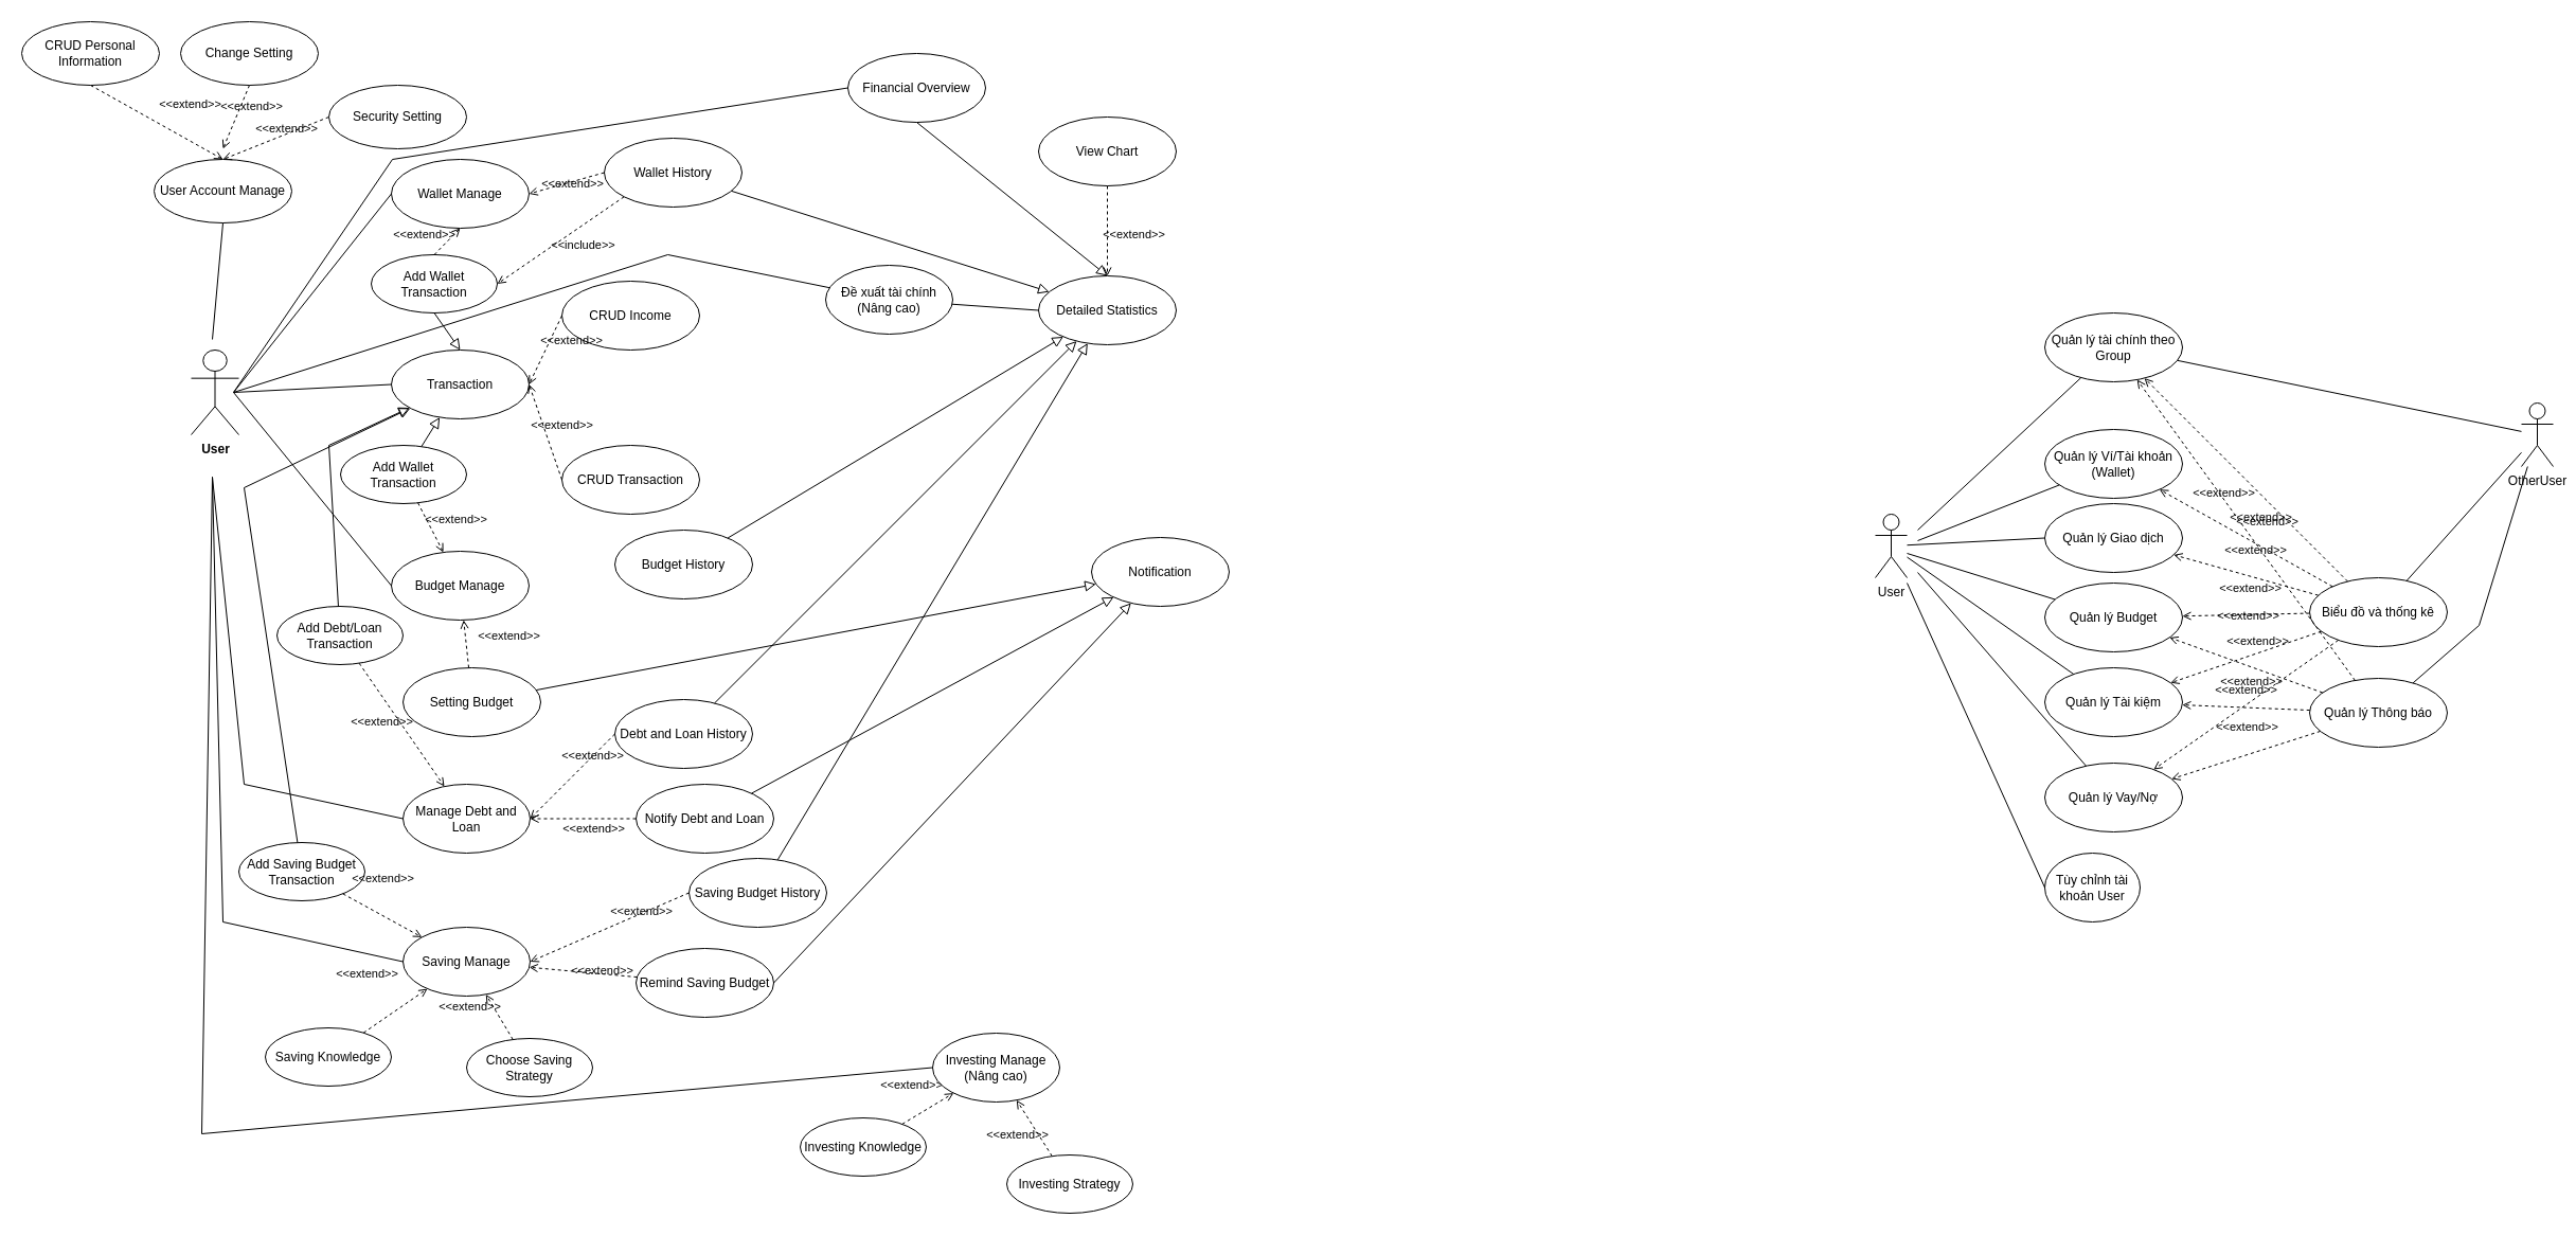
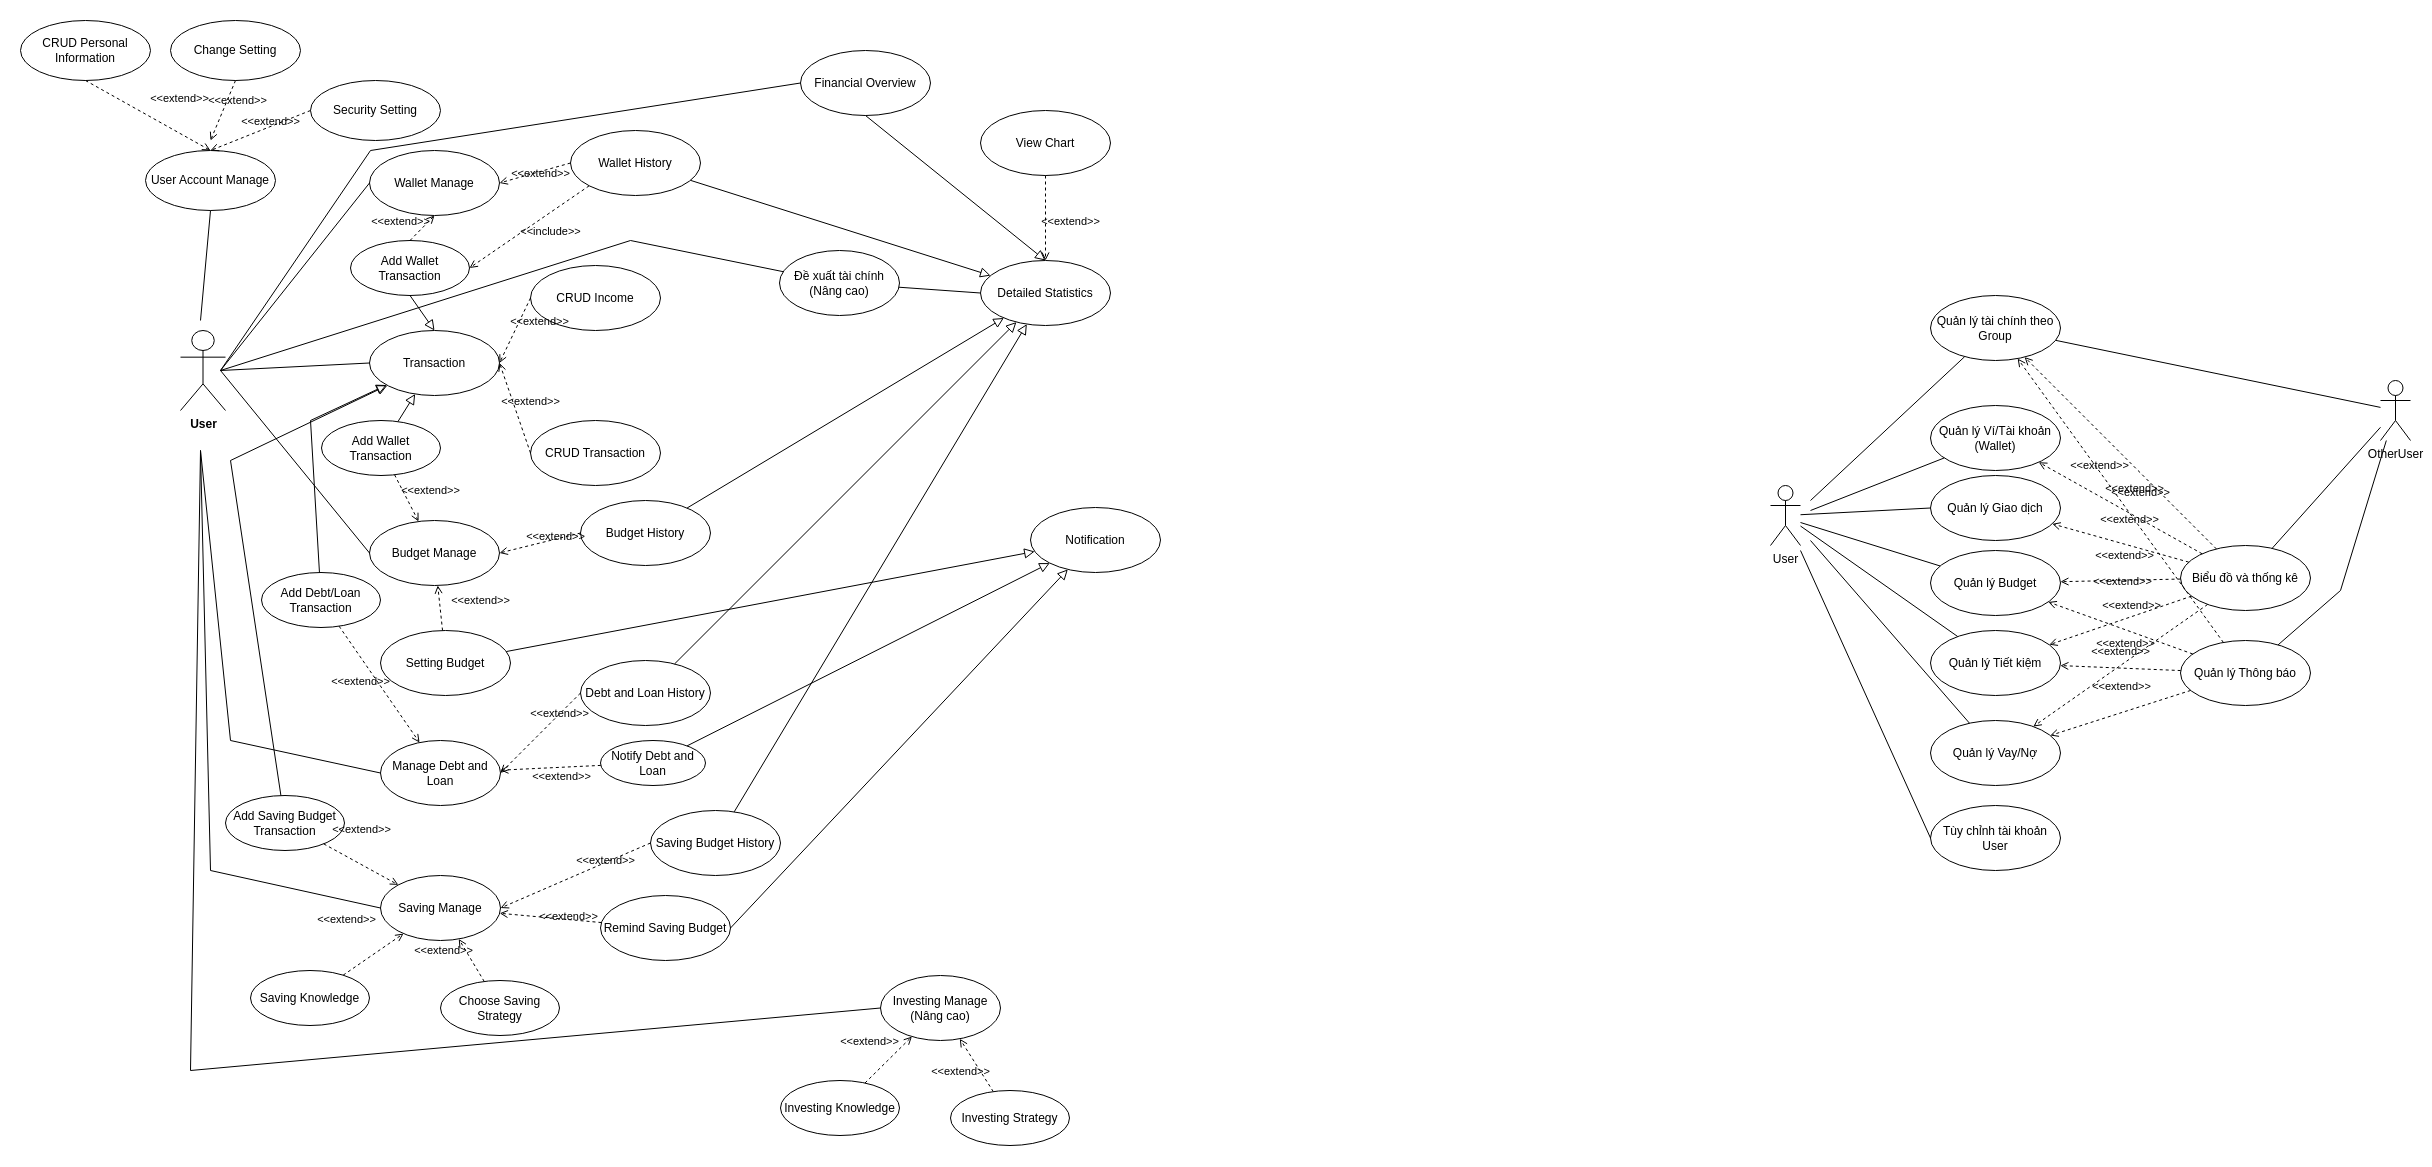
+ <mxCell id="38" value="&amp;lt;&amp;lt;extend&amp;gt;&amp;gt;" style="html=1;verticalAlign=bottom;labelBackgroundColor=none;endArrow=open;endFill=0;dashed=1;rounded=0;entryX=1;entryY=0.5;entryDx=0;entryDy=0;exitX=0;exitY=0.5;exitDx=0;exitDy=0;" parent="1" source="37" target="35" edge="1"><mxGeometry x="-0.36" y="6" width="160" relative="1" as="geometry"><mxPoint x="540" y="658" as="sourcePoint" /><mxPoint x="509" y="723" as="targetPoint" /><mxPoint as="offset" /></mxGeometry></mxCell>
- <mxCell id="84" value="Quản lý Tài kiệm" style="ellipse;whiteSpace=wrap;html=1;" parent="1" vertex="1"><mxGeometry x="1930" y="630" width="130" height="65" as="geometry" /></mxCell>
+ <mxCell id="84" value="Quản lý Tiết kiệm" style="ellipse;whiteSpace=wrap;html=1;" parent="1" vertex="1"><mxGeometry x="1930" y="630" width="130" height="65" as="geometry" /></mxCell>
- <mxCell id="53" value="Notify Debt and Loan" style="ellipse;whiteSpace=wrap;html=1;" parent="1" vertex="1"><mxGeometry x="600" y="740" width="130" height="65" as="geometry" /></mxCell>
+ <mxCell id="53" value="Notify Debt and Loan" style="ellipse;whiteSpace=wrap;html=1;" parent="1" vertex="1"><mxGeometry x="600" y="740" width="105" height="45" as="geometry" /></mxCell>
- <mxCell id="86" value="Tùy chỉnh tài khoản User" style="ellipse;whiteSpace=wrap;html=1;" parent="1" vertex="1"><mxGeometry x="1930" y="805" width="90" height="65" as="geometry" /></mxCell>
+ <mxCell id="86" value="Tùy chỉnh tài khoản User" style="ellipse;whiteSpace=wrap;html=1;" parent="1" vertex="1"><mxGeometry x="1930" y="805" width="130" height="65" as="geometry" /></mxCell>
- <mxCell id="75" value="Investing Knowledge" style="ellipse;whiteSpace=wrap;html=1;" parent="1" vertex="1"><mxGeometry x="755" y="1055" width="119" height="55" as="geometry" /></mxCell>
+ <mxCell id="75" value="Investing Knowledge" style="ellipse;whiteSpace=wrap;html=1;" parent="1" vertex="1"><mxGeometry x="780" y="1080" width="119" height="55" as="geometry" /></mxCell>
